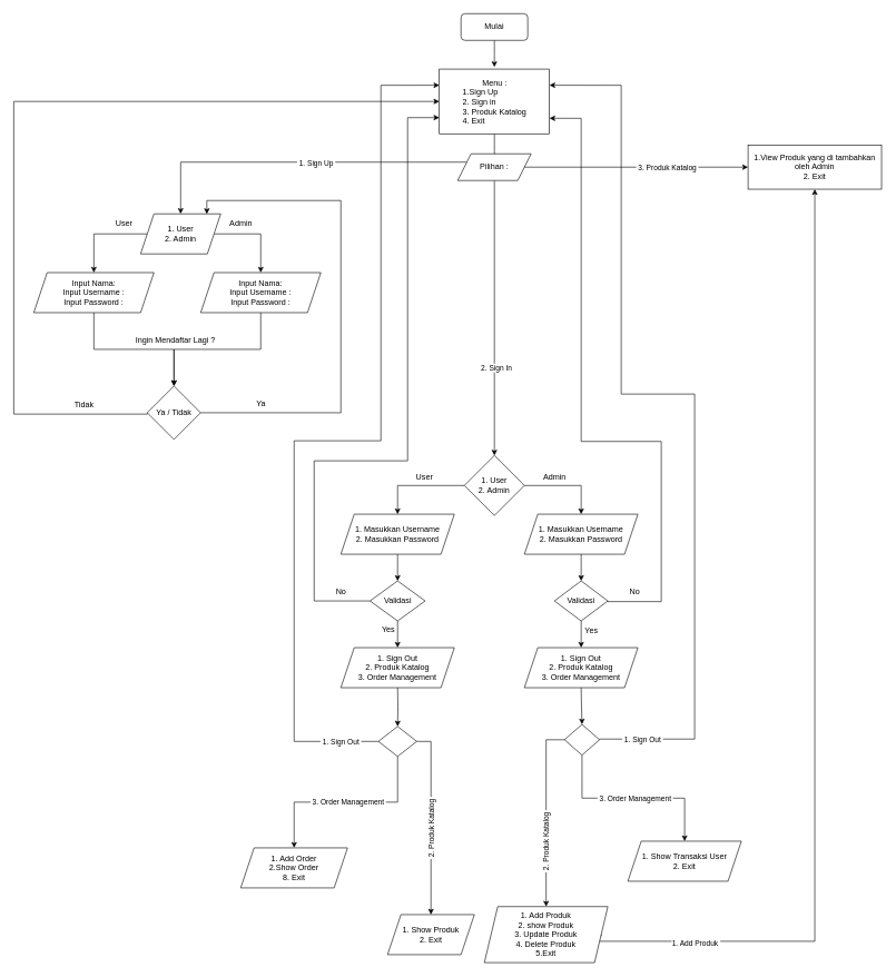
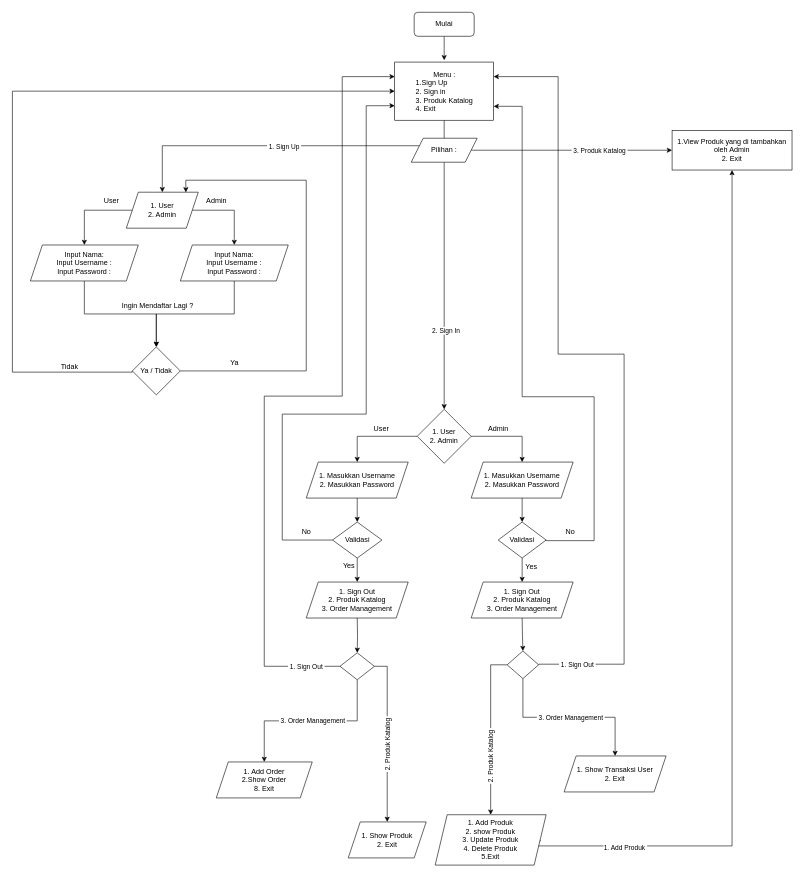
- <mxCell id="27" value="Tidak" style="text;html=1;align=center;verticalAlign=middle;resizable=0;points=[];autosize=1;strokeColor=none;fillColor=none;" parent="1" vertex="1"><mxGeometry x="100" y="591" width="50" height="30" as="geometry" /></mxCell>
+ <mxCell id="27" value="Tidak" style="text;html=1;align=center;verticalAlign=middle;resizable=0;points=[];autosize=1;strokeColor=none;fillColor=none;" parent="1" vertex="1"><mxGeometry x="90" y="596" width="50" height="30" as="geometry" /></mxCell>
